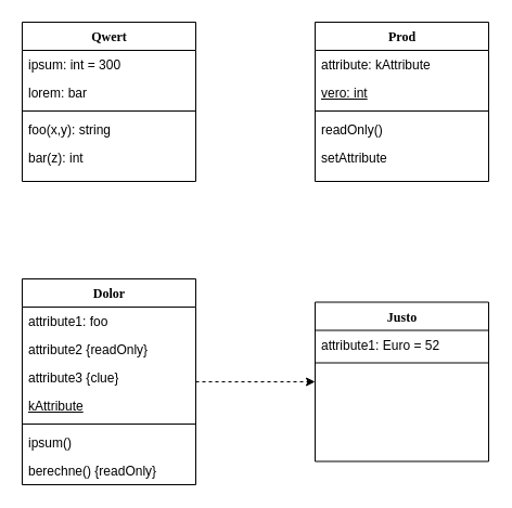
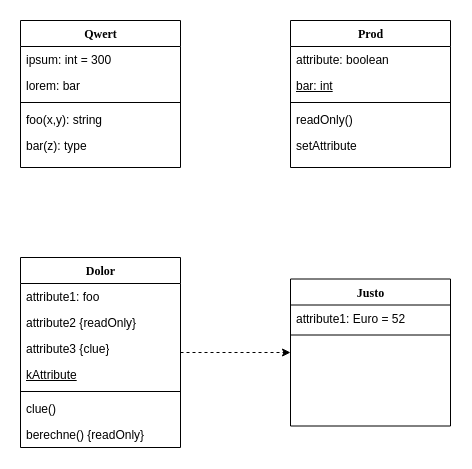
- <mxCell id="9" value="attribute: kAttribute" style="text;html=1;strokeColor=none;fillColor=none;align=left;verticalAlign=top;spacingLeft=4;spacingRight=4;whiteSpace=wrap;overflow=hidden;rotatable=0;points=[[0,0.5],[1,0.5]];portConstraint=eastwest;" vertex="1" parent="8"><mxGeometry y="26" width="160" height="26" as="geometry" /></mxCell>
+ <mxCell id="9" value="attribute: boolean" style="text;html=1;strokeColor=none;fillColor=none;align=left;verticalAlign=top;spacingLeft=4;spacingRight=4;whiteSpace=wrap;overflow=hidden;rotatable=0;points=[[0,0.5],[1,0.5]];portConstraint=eastwest;" vertex="1" parent="8"><mxGeometry y="26" width="160" height="26" as="geometry" /></mxCell>
- <mxCell id="10" value="&lt;u&gt;vero: int&lt;/u&gt;" style="text;html=1;strokeColor=none;fillColor=none;align=left;verticalAlign=top;spacingLeft=4;spacingRight=4;whiteSpace=wrap;overflow=hidden;rotatable=0;points=[[0,0.5],[1,0.5]];portConstraint=eastwest;" vertex="1" parent="8"><mxGeometry y="52" width="160" height="26" as="geometry" /></mxCell>
+ <mxCell id="10" value="&lt;u&gt;bar: int&lt;/u&gt;" style="text;html=1;strokeColor=none;fillColor=none;align=left;verticalAlign=top;spacingLeft=4;spacingRight=4;whiteSpace=wrap;overflow=hidden;rotatable=0;points=[[0,0.5],[1,0.5]];portConstraint=eastwest;" vertex="1" parent="8"><mxGeometry y="52" width="160" height="26" as="geometry" /></mxCell>
- <mxCell id="7" value="bar(z): int" style="text;html=1;strokeColor=none;fillColor=none;align=left;verticalAlign=top;spacingLeft=4;spacingRight=4;whiteSpace=wrap;overflow=hidden;rotatable=0;points=[[0,0.5],[1,0.5]];portConstraint=eastwest;" parent="2" vertex="1"><mxGeometry y="112" width="160" height="26" as="geometry" /></mxCell>
+ <mxCell id="7" value="bar(z): type" style="text;html=1;strokeColor=none;fillColor=none;align=left;verticalAlign=top;spacingLeft=4;spacingRight=4;whiteSpace=wrap;overflow=hidden;rotatable=0;points=[[0,0.5],[1,0.5]];portConstraint=eastwest;" parent="2" vertex="1"><mxGeometry y="112" width="160" height="26" as="geometry" /></mxCell>
- <mxCell id="24" value="ipsum()" style="text;html=1;strokeColor=none;fillColor=none;align=left;verticalAlign=top;spacingLeft=4;spacingRight=4;whiteSpace=wrap;overflow=hidden;rotatable=0;points=[[0,0.5],[1,0.5]];portConstraint=eastwest;" vertex="1" parent="18"><mxGeometry y="138" width="160" height="26" as="geometry" /></mxCell>
+ <mxCell id="24" value="clue()" style="text;html=1;strokeColor=none;fillColor=none;align=left;verticalAlign=top;spacingLeft=4;spacingRight=4;whiteSpace=wrap;overflow=hidden;rotatable=0;points=[[0,0.5],[1,0.5]];portConstraint=eastwest;" vertex="1" parent="18"><mxGeometry y="138" width="160" height="26" as="geometry" /></mxCell>
